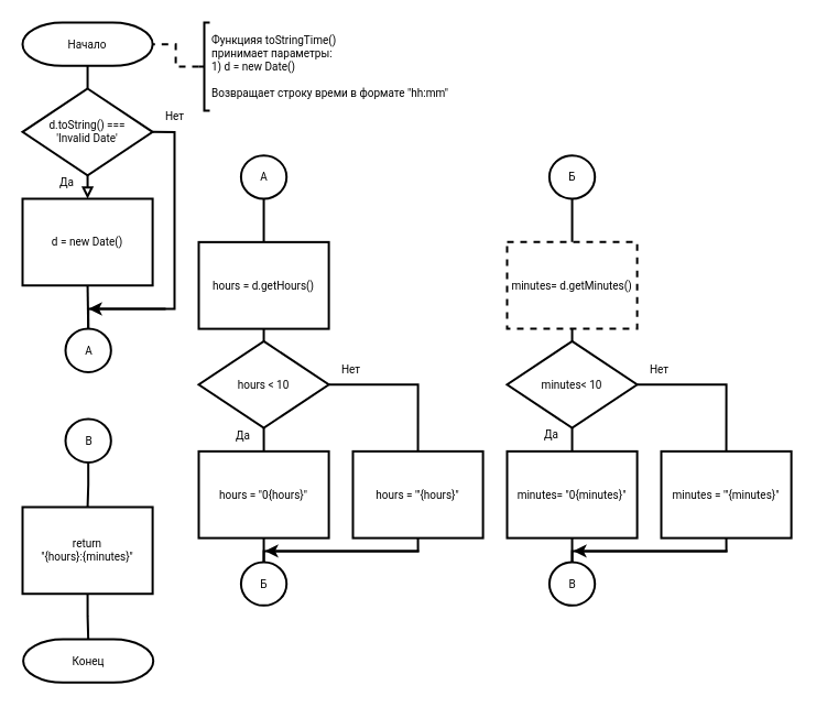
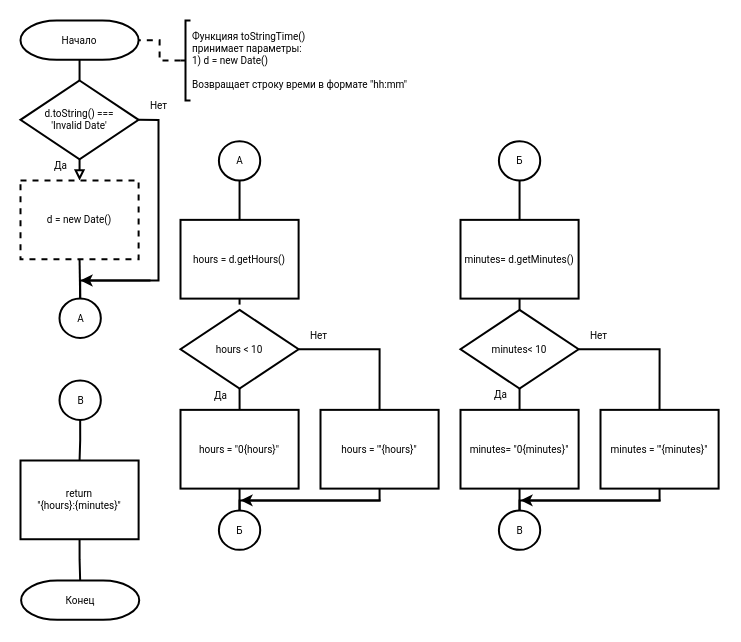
- <mxCell id="8" value="d = new Date()" style="rounded=0;whiteSpace=wrap;html=1;absoluteArcSize=1;arcSize=14;strokeWidth=2;fontFamily=Roboto;fontSize=10;fontSource=https%3A%2F%2Ffonts.googleapis.com%2Fcss%3Ffamily%3DRoboto;" parent="1" vertex="1"><mxGeometry x="20" y="180" width="118.11" height="78.74" as="geometry" /></mxCell>
+ <mxCell id="8" value="d = new Date()" style="rounded=0;whiteSpace=wrap;html=1;absoluteArcSize=1;arcSize=14;strokeWidth=2;fontFamily=Roboto;fontSize=10;fontSource=https%3A%2F%2Ffonts.googleapis.com%2Fcss%3Ffamily%3DRoboto;dashed=1;" parent="1" vertex="1"><mxGeometry x="20" y="180" width="118.11" height="78.74" as="geometry" /></mxCell>
- <mxCell id="19" value="minutes= d.getMinutes()" style="rounded=0;whiteSpace=wrap;html=1;absoluteArcSize=1;arcSize=14;strokeWidth=2;fontFamily=Roboto;fontSize=10;fontSource=https%3A%2F%2Ffonts.googleapis.com%2Fcss%3Ffamily%3DRoboto;dashed=1;" parent="1" vertex="1"><mxGeometry x="460" y="219.37" width="118.11" height="78.74" as="geometry" /></mxCell>
+ <mxCell id="19" value="minutes= d.getMinutes()" style="rounded=0;whiteSpace=wrap;html=1;absoluteArcSize=1;arcSize=14;strokeWidth=2;fontFamily=Roboto;fontSize=10;fontSource=https%3A%2F%2Ffonts.googleapis.com%2Fcss%3Ffamily%3DRoboto;" parent="1" vertex="1"><mxGeometry x="460" y="219.37" width="118.11" height="78.74" as="geometry" /></mxCell>
- <mxCell id="9" style="edgeStyle=orthogonalEdgeStyle;rounded=0;orthogonalLoop=1;jettySize=auto;html=1;exitX=0.5;exitY=1;exitDx=0;exitDy=0;entryX=0.5;entryY=0;entryDx=0;entryDy=0;entryPerimeter=0;fontFamily=Roboto;endArrow=none;endFill=0;strokeWidth=2;fontSize=10;fontSource=https%3A%2F%2Ffonts.googleapis.com%2Fcss%3Ffamily%3DRoboto;" parent="1" source="10" target="13" edge="1"><mxGeometry relative="1" as="geometry" /></mxCell>
+ <mxCell id="9" style="edgeStyle=orthogonalEdgeStyle;rounded=0;orthogonalLoop=1;jettySize=auto;html=1;exitX=0.5;exitY=1;exitDx=0;exitDy=0;entryX=0.5;entryY=0;entryDx=0;entryDy=0;entryPerimeter=0;fontFamily=Roboto;endArrow=none;endFill=0;strokeWidth=2;fontSize=10;fontSource=https%3A%2F%2Ffonts.googleapis.com%2Fcss%3Ffamily%3DRoboto;dashed=1;" parent="1" source="10" target="13" edge="1"><mxGeometry relative="1" as="geometry" /></mxCell>
